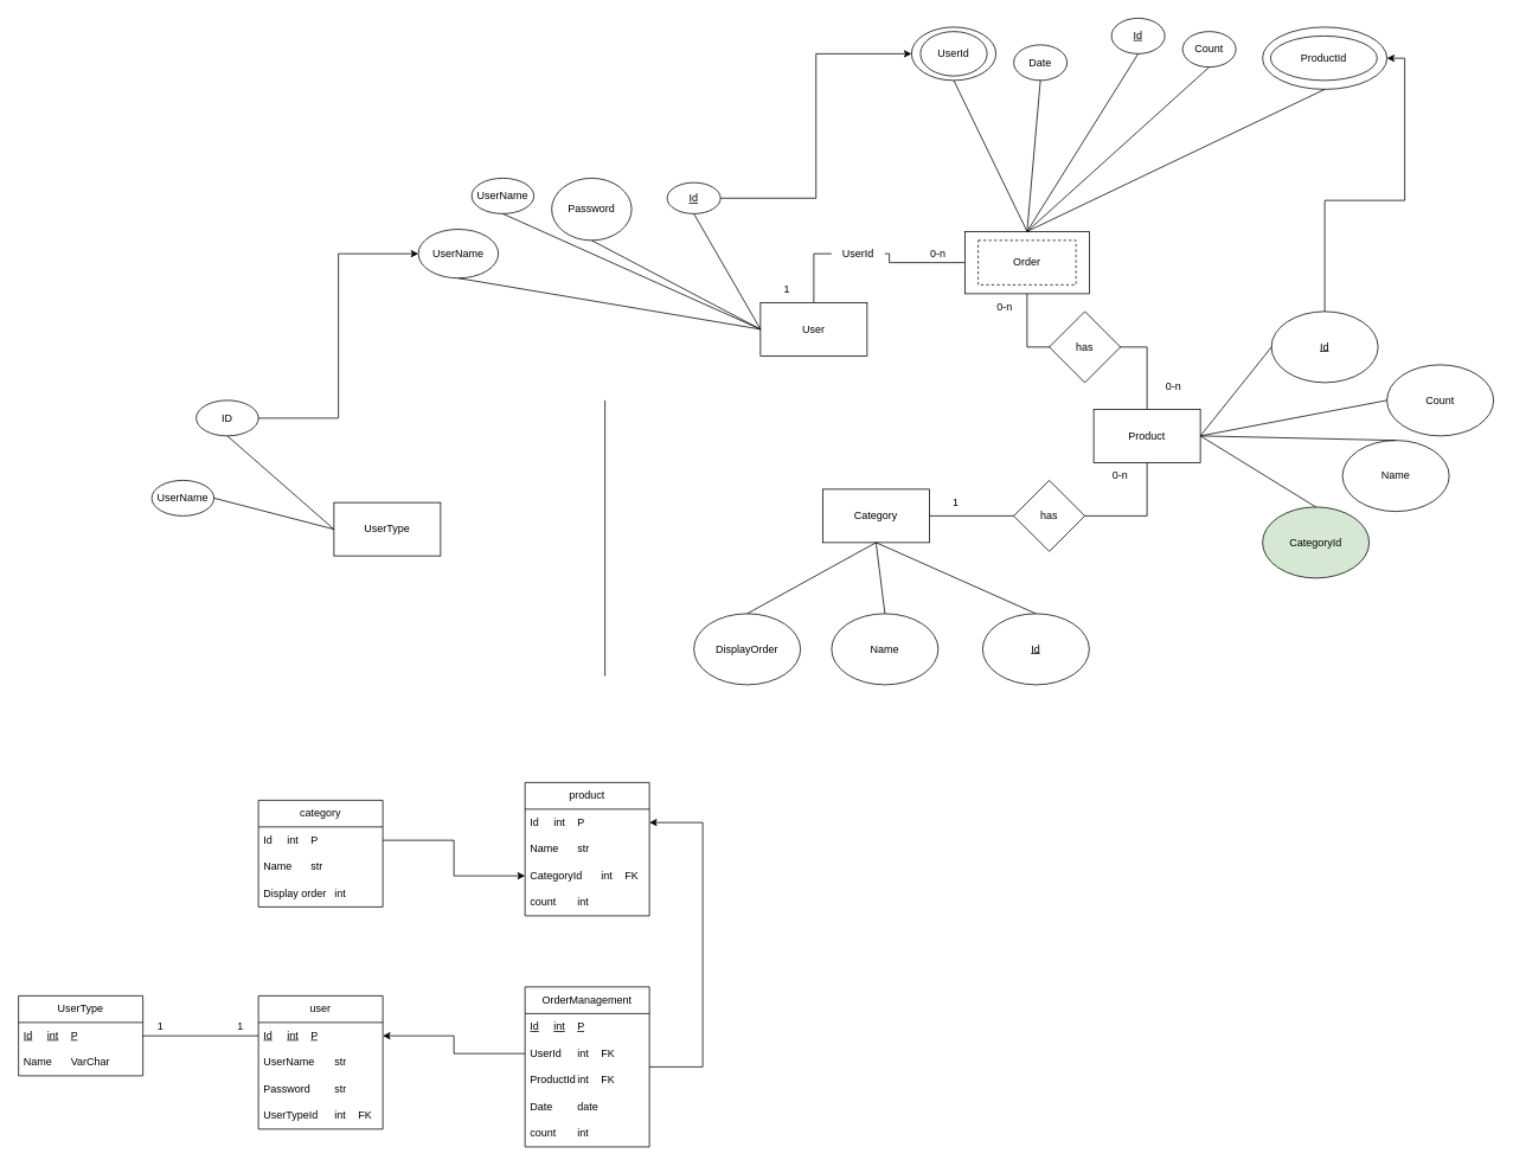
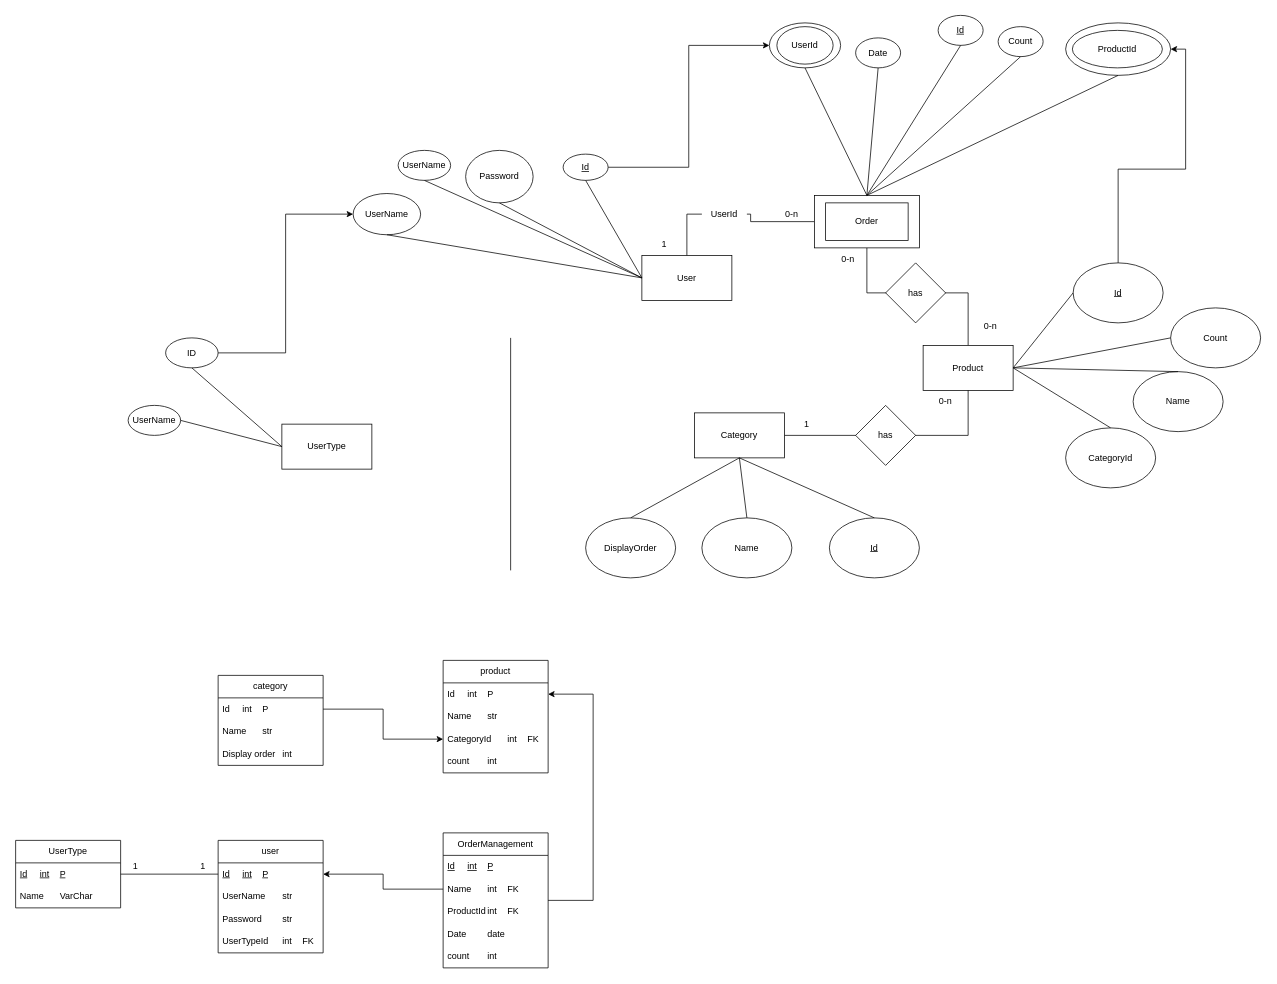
- <mxCell id="54" value="Order" style="html=1;whiteSpace=wrap;dashed=1;" parent="1" vertex="1"><mxGeometry x="1100" y="270" width="110" height="50" as="geometry" /></mxCell>
+ <mxCell id="54" value="Order" style="html=1;whiteSpace=wrap;" parent="1" vertex="1"><mxGeometry x="1100" y="270" width="110" height="50" as="geometry" /></mxCell>
- <mxCell id="32" value="CategoryId" style="ellipse;whiteSpace=wrap;html=1;fillColor=#d5e8d4;" parent="1" vertex="1"><mxGeometry x="1420" y="570" width="120" height="80" as="geometry" /></mxCell>
+ <mxCell id="32" value="CategoryId" style="ellipse;whiteSpace=wrap;html=1;" parent="1" vertex="1"><mxGeometry x="1420" y="570" width="120" height="80" as="geometry" /></mxCell>
- <mxCell id="19" value="UserId&lt;span style=&quot;white-space: pre;&quot;&gt;&#09;&lt;/span&gt;int&lt;span style=&quot;white-space: pre;&quot;&gt;&#09;&lt;/span&gt;FK" style="text;strokeColor=none;fillColor=none;align=left;verticalAlign=middle;spacingLeft=4;spacingRight=4;overflow=hidden;points=[[0,0.5],[1,0.5]];portConstraint=eastwest;rotatable=0;whiteSpace=wrap;html=1;" parent="17" vertex="1"><mxGeometry y="60" width="140" height="30" as="geometry" /></mxCell>
+ <mxCell id="19" value="Name&lt;span style=&quot;white-space: pre;&quot;&gt;&#09;&lt;/span&gt;int&lt;span style=&quot;white-space: pre;&quot;&gt;&#09;&lt;/span&gt;FK" style="text;strokeColor=none;fillColor=none;align=left;verticalAlign=middle;spacingLeft=4;spacingRight=4;overflow=hidden;points=[[0,0.5],[1,0.5]];portConstraint=eastwest;rotatable=0;whiteSpace=wrap;html=1;" parent="17" vertex="1"><mxGeometry y="60" width="140" height="30" as="geometry" /></mxCell>
